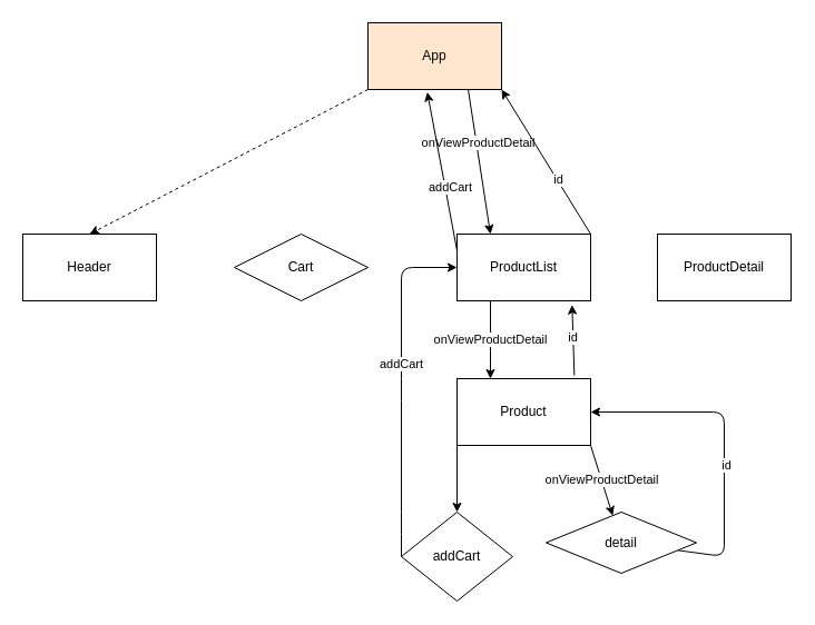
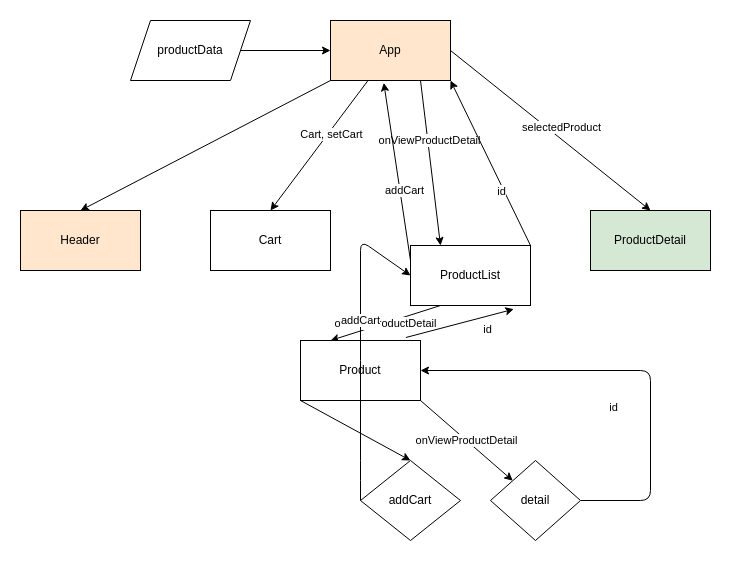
+ <mxCell id="28" value="productData" style="shape=parallelogram;perimeter=parallelogramPerimeter;whiteSpace=wrap;html=1;fixedSize=1;" parent="1" vertex="1"><mxGeometry x="130" y="20" width="120" height="60" as="geometry" /></mxCell>
+ <mxCell id="27" style="edgeStyle=none;html=1;entryX=0;entryY=0.5;entryDx=0;entryDy=0;" parent="1" source="28" target="9" edge="1"><mxGeometry relative="1" as="geometry" /></mxCell>
+ <mxCell id="5" style="edgeStyle=none;html=1;entryX=0.5;entryY=0;entryDx=0;entryDy=0;exitX=1;exitY=0.5;exitDx=0;exitDy=0;" parent="1" source="9" target="18" edge="1"><mxGeometry relative="1" as="geometry" /></mxCell>
+ <mxCell id="6" value="selectedProduct" style="edgeLabel;html=1;align=center;verticalAlign=middle;resizable=0;points=[];" parent="5" vertex="1" connectable="0"><mxGeometry x="-0.089" y="-4" relative="1" as="geometry"><mxPoint x="22" as="offset" /></mxGeometry></mxCell>
+ <mxCell id="3" style="edgeStyle=none;html=1;entryX=0.5;entryY=0;entryDx=0;entryDy=0;" parent="1" source="9" target="11" edge="1"><mxGeometry relative="1" as="geometry" /></mxCell>
+ <mxCell id="4" value="Cart, setCart" style="edgeLabel;html=1;align=center;verticalAlign=middle;resizable=0;points=[];" parent="3" vertex="1" connectable="0"><mxGeometry x="-0.204" y="3" relative="1" as="geometry"><mxPoint as="offset" /></mxGeometry></mxCell>
- <mxCell id="2" style="edgeStyle=none;html=1;entryX=0.5;entryY=0;entryDx=0;entryDy=0;exitX=0;exitY=1;exitDx=0;exitDy=0;dashed=1;" parent="1" source="9" target="10" edge="1"><mxGeometry relative="1" as="geometry" /></mxCell>
+ <mxCell id="2" style="edgeStyle=none;html=1;entryX=0.5;entryY=0;entryDx=0;entryDy=0;exitX=0;exitY=1;exitDx=0;exitDy=0;" parent="1" source="9" target="10" edge="1"><mxGeometry relative="1" as="geometry" /></mxCell>
- <mxCell id="10" value="Header" style="whiteSpace=wrap;html=1;" parent="1" vertex="1"><mxGeometry x="20" y="210" width="120" height="60" as="geometry" /></mxCell>
+ <mxCell id="10" value="Header" style="whiteSpace=wrap;html=1;fillColor=#ffe6cc;" parent="1" vertex="1"><mxGeometry x="20" y="210" width="120" height="60" as="geometry" /></mxCell>
- <mxCell id="11" value="Cart" style="rhombus;whiteSpace=wrap;html=1;" parent="1" vertex="1"><mxGeometry x="210" y="210" width="120" height="60" as="geometry" /></mxCell>
+ <mxCell id="11" value="Cart" style="whiteSpace=wrap;html=1;" parent="1" vertex="1"><mxGeometry x="210" y="210" width="120" height="60" as="geometry" /></mxCell>
- <mxCell id="17" value="ProductList" style="whiteSpace=wrap;html=1;" parent="1" vertex="1"><mxGeometry x="410" y="210" width="120" height="60" as="geometry" /></mxCell>
+ <mxCell id="17" value="ProductList" style="whiteSpace=wrap;html=1;" parent="1" vertex="1"><mxGeometry x="410" y="245" width="120" height="60" as="geometry" /></mxCell>
- <mxCell id="18" value="ProductDetail" style="whiteSpace=wrap;html=1;" parent="1" vertex="1"><mxGeometry x="590" y="210" width="120" height="60" as="geometry" /></mxCell>
+ <mxCell id="18" value="ProductDetail" style="whiteSpace=wrap;html=1;fillColor=#d5e8d4;" parent="1" vertex="1"><mxGeometry x="590" y="210" width="120" height="60" as="geometry" /></mxCell>
- <mxCell id="23" value="Product" style="whiteSpace=wrap;html=1;" parent="1" vertex="1"><mxGeometry x="410" y="340" width="120" height="60" as="geometry" /></mxCell>
+ <mxCell id="23" value="Product" style="whiteSpace=wrap;html=1;" parent="1" vertex="1"><mxGeometry x="300" y="340" width="120" height="60" as="geometry" /></mxCell>
- <mxCell id="31" value="detail" style="rhombus;whiteSpace=wrap;html=1;" parent="1" vertex="1"><mxGeometry x="490" y="460" width="135" height="55" as="geometry" /></mxCell>
+ <mxCell id="31" value="detail" style="rhombus;whiteSpace=wrap;html=1;" parent="1" vertex="1"><mxGeometry x="490" y="460" width="90" height="80" as="geometry" /></mxCell>
